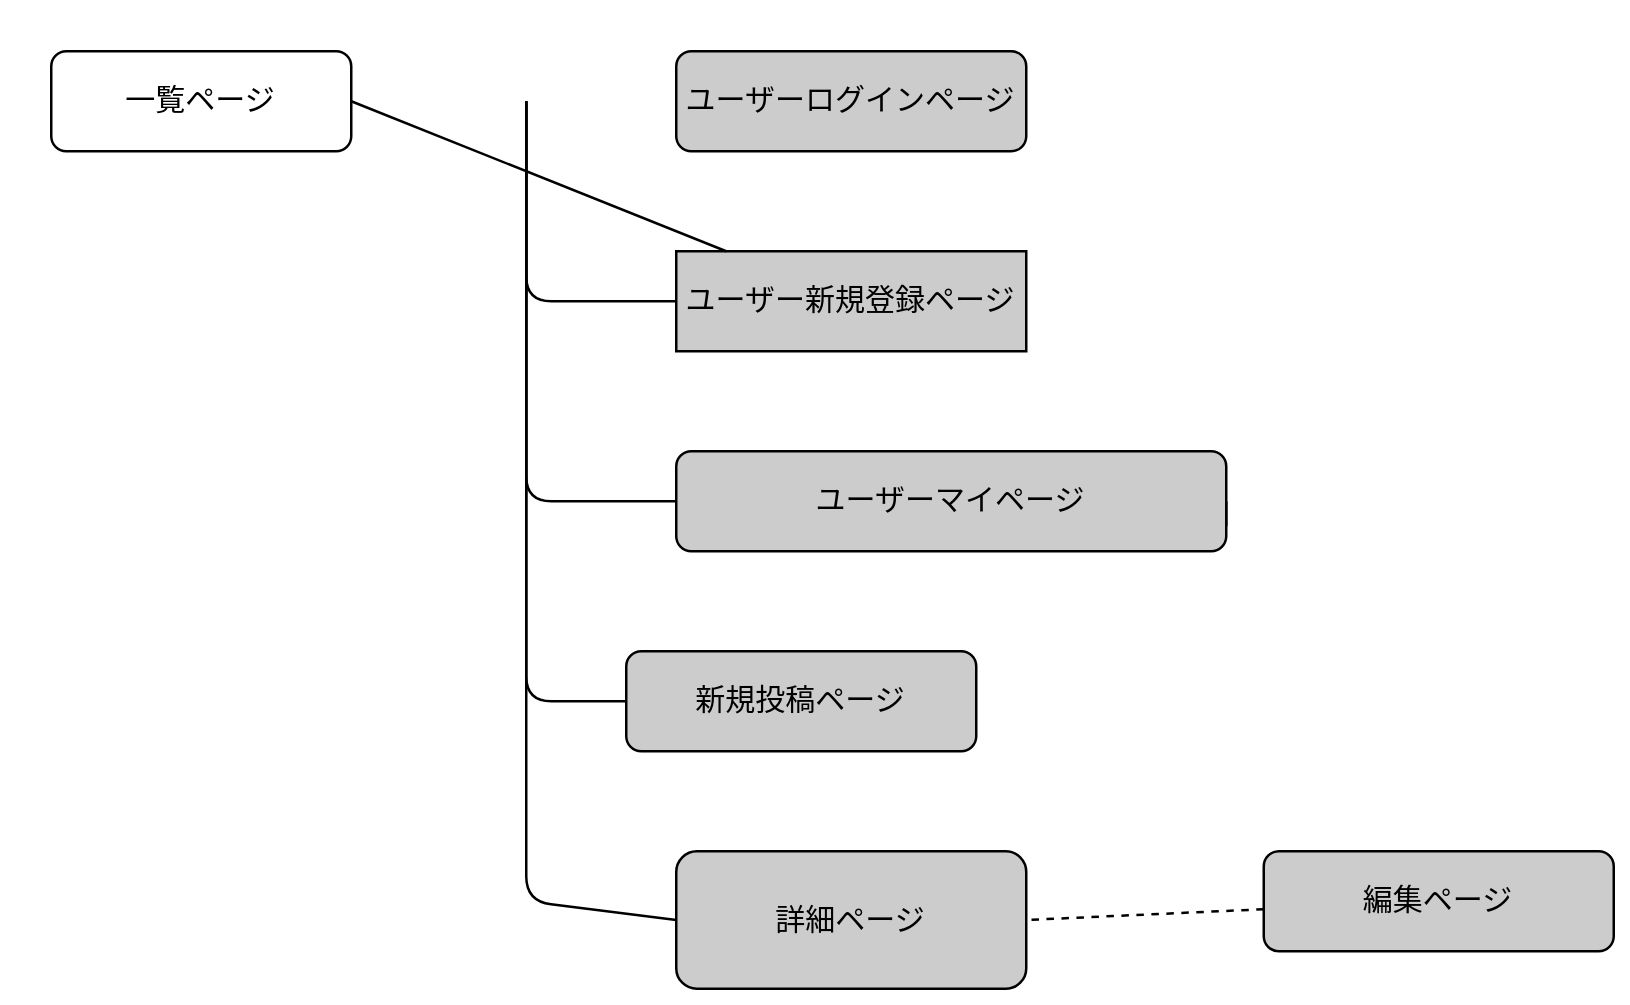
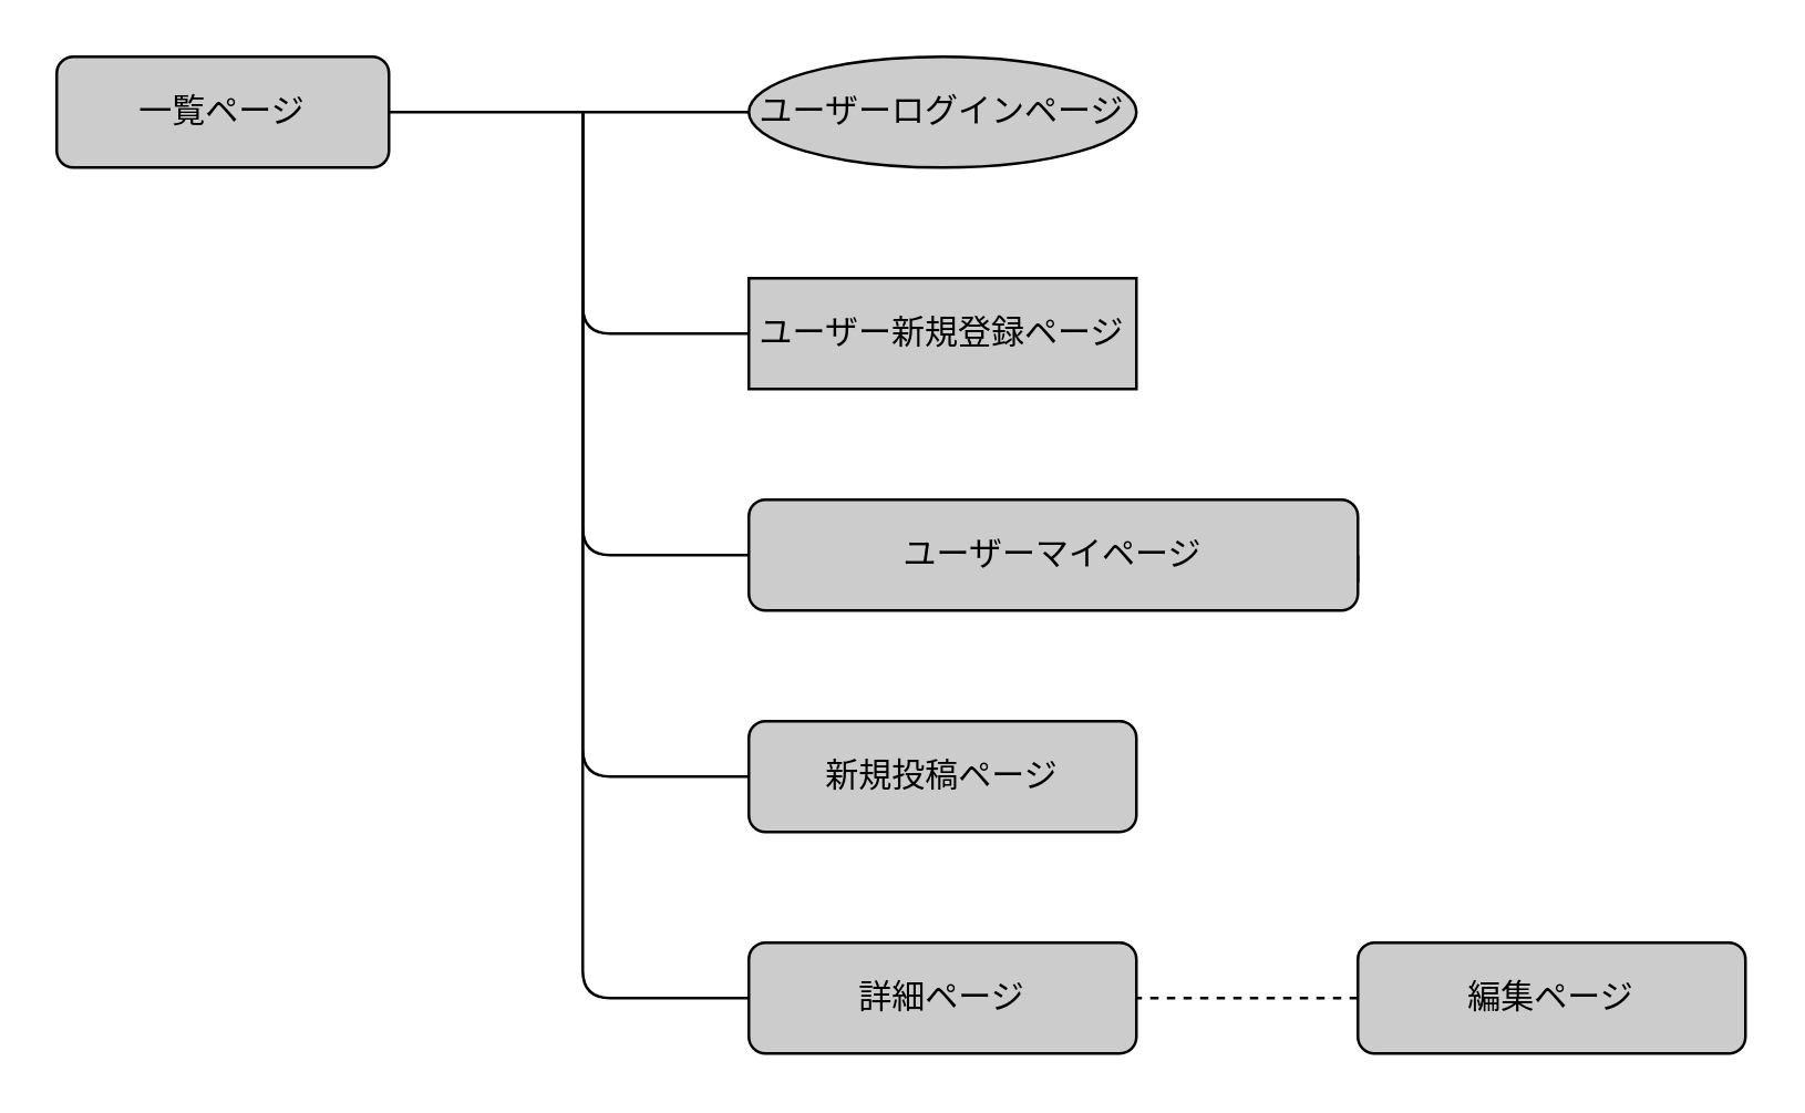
- <mxCell id="2" value="一覧ページ" style="rounded=1;whiteSpace=wrap;html=1;fillColor=#ffffff;fontColor=#000000;strokeColor=#000000;" vertex="1" parent="1"><mxGeometry x="20" y="20" width="120" height="40" as="geometry" /></mxCell>
+ <mxCell id="2" value="一覧ページ" style="rounded=1;whiteSpace=wrap;html=1;fillColor=#CCCCCC;fontColor=#000000;strokeColor=#000000;" vertex="1" parent="1"><mxGeometry x="20" y="20" width="120" height="40" as="geometry" /></mxCell>
- <mxCell id="3" value="ユーザーログインページ" style="rounded=1;whiteSpace=wrap;html=1;strokeColor=#000000;fillColor=#CCCCCC;fontColor=#000000;" vertex="1" parent="1"><mxGeometry x="270" y="20" width="140" height="40" as="geometry" /></mxCell>
+ <mxCell id="3" value="ユーザーログインページ" style="ellipse;whiteSpace=wrap;html=1;strokeColor=#000000;fillColor=#CCCCCC;fontColor=#000000;" vertex="1" parent="1"><mxGeometry x="270" y="20" width="140" height="40" as="geometry" /></mxCell>
- <mxCell id="10" value="" style="endArrow=none;html=1;exitX=1;exitY=0.5;exitDx=0;exitDy=0;strokeColor=#000000;" edge="1" parent="1" source="2" target="4"><mxGeometry width="50" height="50" relative="1" as="geometry"><mxPoint x="200" y="350" as="sourcePoint" /><mxPoint x="250" y="300" as="targetPoint" /></mxGeometry></mxCell>
+ <mxCell id="10" value="" style="endArrow=none;html=1;entryX=0;entryY=0.5;entryDx=0;entryDy=0;exitX=1;exitY=0.5;exitDx=0;exitDy=0;strokeColor=#000000;" edge="1" parent="1" source="2" target="3"><mxGeometry width="50" height="50" relative="1" as="geometry"><mxPoint x="200" y="350" as="sourcePoint" /><mxPoint x="250" y="300" as="targetPoint" /></mxGeometry></mxCell>
- <mxCell id="6" value="新規投稿ページ" style="rounded=1;whiteSpace=wrap;html=1;strokeColor=#000000;fillColor=#CCCCCC;fontColor=#000000;" vertex="1" parent="1"><mxGeometry x="250" y="260" width="140" height="40" as="geometry" /></mxCell>
+ <mxCell id="6" value="新規投稿ページ" style="rounded=1;whiteSpace=wrap;html=1;strokeColor=#000000;fillColor=#CCCCCC;fontColor=#000000;" vertex="1" parent="1"><mxGeometry x="270" y="260" width="140" height="40" as="geometry" /></mxCell>
- <mxCell id="9" value="編集ページ" style="rounded=1;whiteSpace=wrap;html=1;strokeColor=#000000;fillColor=#CCCCCC;fontColor=#000000;" vertex="1" parent="1"><mxGeometry x="505" y="340" width="140" height="40" as="geometry" /></mxCell>
+ <mxCell id="9" value="編集ページ" style="rounded=1;whiteSpace=wrap;html=1;strokeColor=#000000;fillColor=#CCCCCC;fontColor=#000000;" vertex="1" parent="1"><mxGeometry x="490" y="340" width="140" height="40" as="geometry" /></mxCell>
- <mxCell id="7" value="詳細ページ" style="rounded=1;whiteSpace=wrap;html=1;fontColor=#000000;fillColor=#CCCCCC;strokeColor=#000000;" vertex="1" parent="1"><mxGeometry x="270" y="340" width="140" height="55" as="geometry" /></mxCell>
+ <mxCell id="7" value="詳細ページ" style="rounded=1;whiteSpace=wrap;html=1;fontColor=#000000;fillColor=#CCCCCC;strokeColor=#000000;" vertex="1" parent="1"><mxGeometry x="270" y="340" width="140" height="40" as="geometry" /></mxCell>
